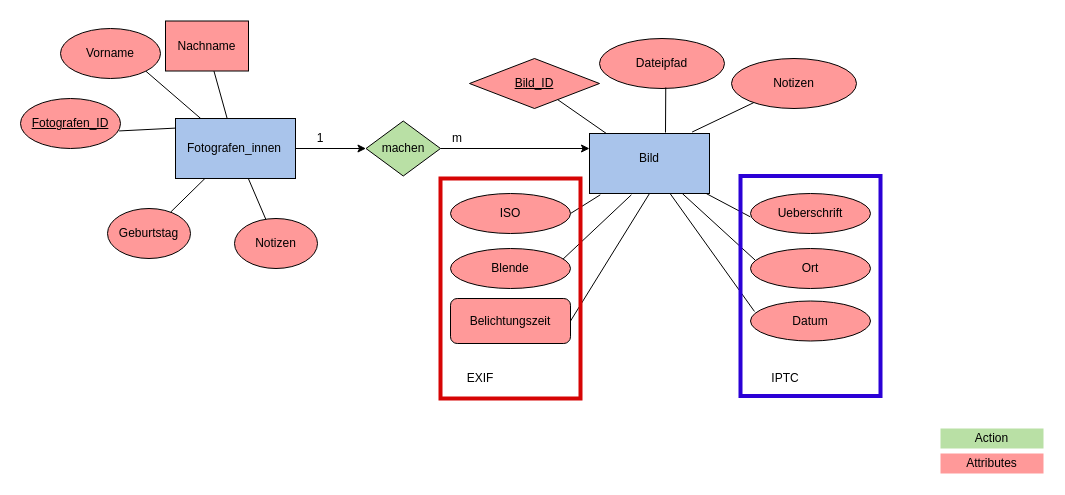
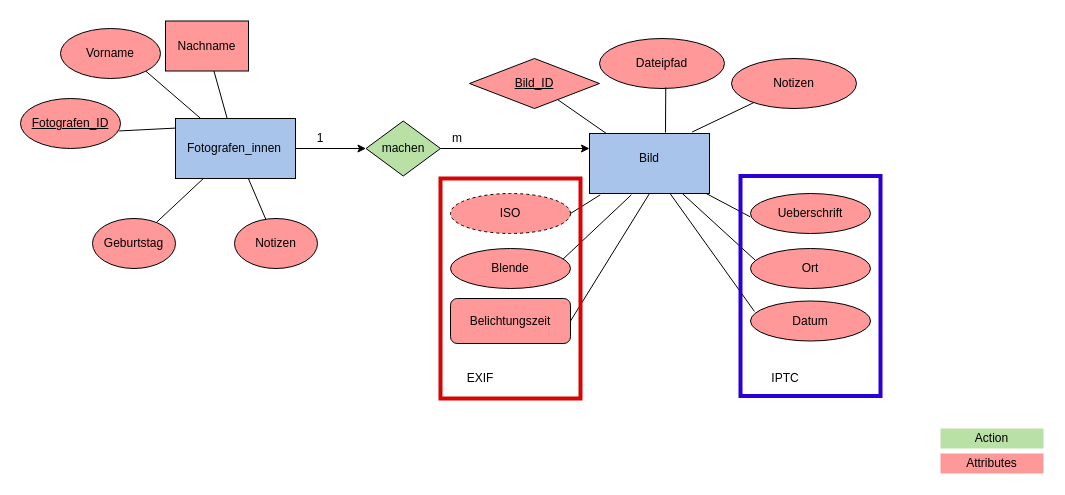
- <mxCell id="29" value="ISO" style="ellipse;whiteSpace=wrap;html=1;fillColor=#FF9999;" vertex="1" parent="1"><mxGeometry x="450" y="193" width="120" height="40" as="geometry" /></mxCell>
+ <mxCell id="29" value="ISO" style="ellipse;whiteSpace=wrap;html=1;fillColor=#FF9999;dashed=1;" vertex="1" parent="1"><mxGeometry x="450" y="193" width="120" height="40" as="geometry" /></mxCell>
- <mxCell id="22" value="Geburtstag" style="ellipse;whiteSpace=wrap;html=1;fillColor=#FF9999;" vertex="1" parent="1"><mxGeometry x="107" y="208" width="83" height="50" as="geometry" /></mxCell>
+ <mxCell id="22" value="Geburtstag" style="ellipse;whiteSpace=wrap;html=1;fillColor=#FF9999;" vertex="1" parent="1"><mxGeometry x="92" y="218" width="83" height="50" as="geometry" /></mxCell>
